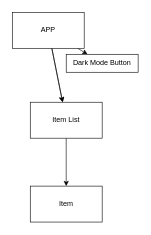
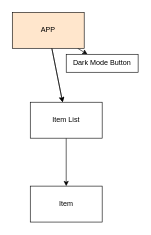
- <mxCell id="5" value="APP" style="rounded=0;whiteSpace=wrap;html=1;" vertex="1" parent="1"><mxGeometry x="20" y="20" width="120" height="60" as="geometry" /></mxCell>
+ <mxCell id="5" value="APP" style="rounded=0;whiteSpace=wrap;html=1;fillColor=#ffe6cc;" vertex="1" parent="1"><mxGeometry x="20" y="20" width="120" height="60" as="geometry" /></mxCell>
